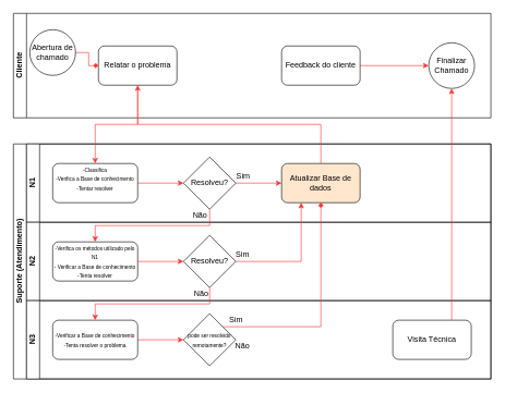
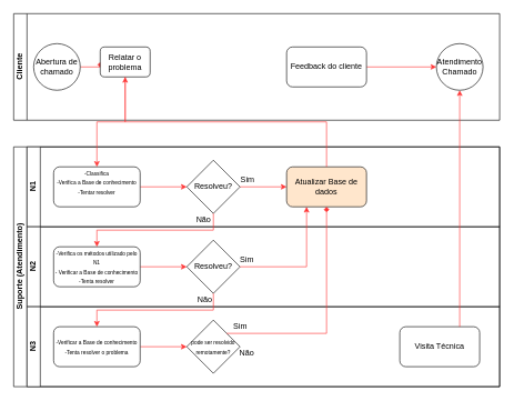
- <mxCell id="29" value="Abertura de chamado" style="ellipse;whiteSpace=wrap;html=1;aspect=fixed;" vertex="1" parent="27"><mxGeometry x="25" y="25" width="70" height="70" as="geometry" /></mxCell>
+ <mxCell id="29" value="Abertura de chamado" style="ellipse;whiteSpace=wrap;html=1;aspect=fixed;" vertex="1" parent="27"><mxGeometry x="30" y="45" width="70" height="70" as="geometry" /></mxCell>
- <mxCell id="33" value="Relatar o problema" style="rounded=1;whiteSpace=wrap;html=1;" vertex="1" parent="27"><mxGeometry x="130" y="50" width="120" height="60" as="geometry" /></mxCell>
+ <mxCell id="33" value="Relatar o problema" style="rounded=1;whiteSpace=wrap;html=1;" vertex="1" parent="27"><mxGeometry x="130" y="50" width="75" height="45" as="geometry" /></mxCell>
- <mxCell id="32" value="Finalizar Chamado" style="ellipse;whiteSpace=wrap;html=1;aspect=fixed;" vertex="1" parent="27"><mxGeometry x="635" y="45" width="70" height="70" as="geometry" /></mxCell>
+ <mxCell id="32" value="Atendimento Chamado" style="ellipse;whiteSpace=wrap;html=1;aspect=fixed;" vertex="1" parent="27"><mxGeometry x="635" y="45" width="70" height="70" as="geometry" /></mxCell>
